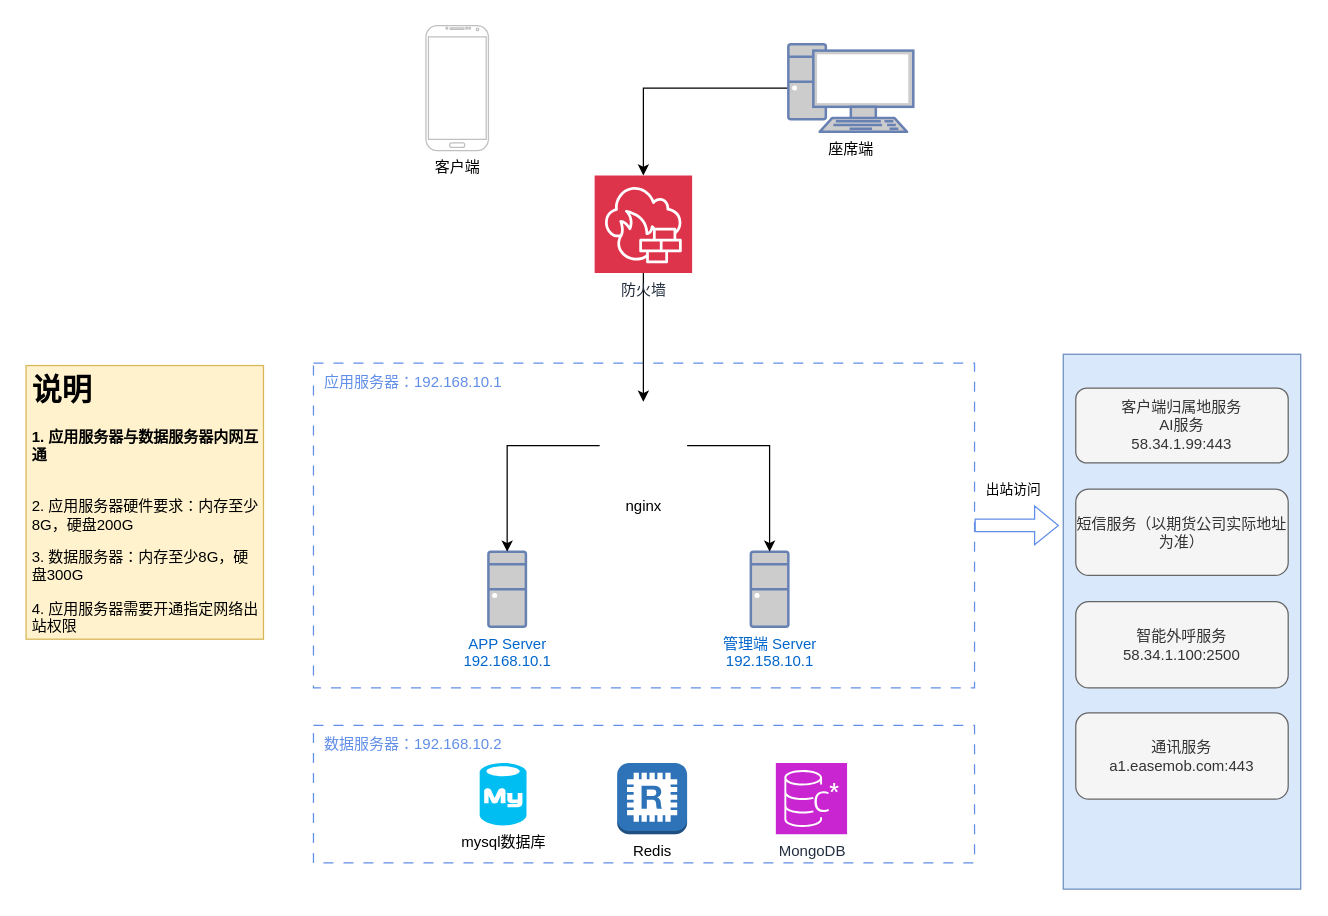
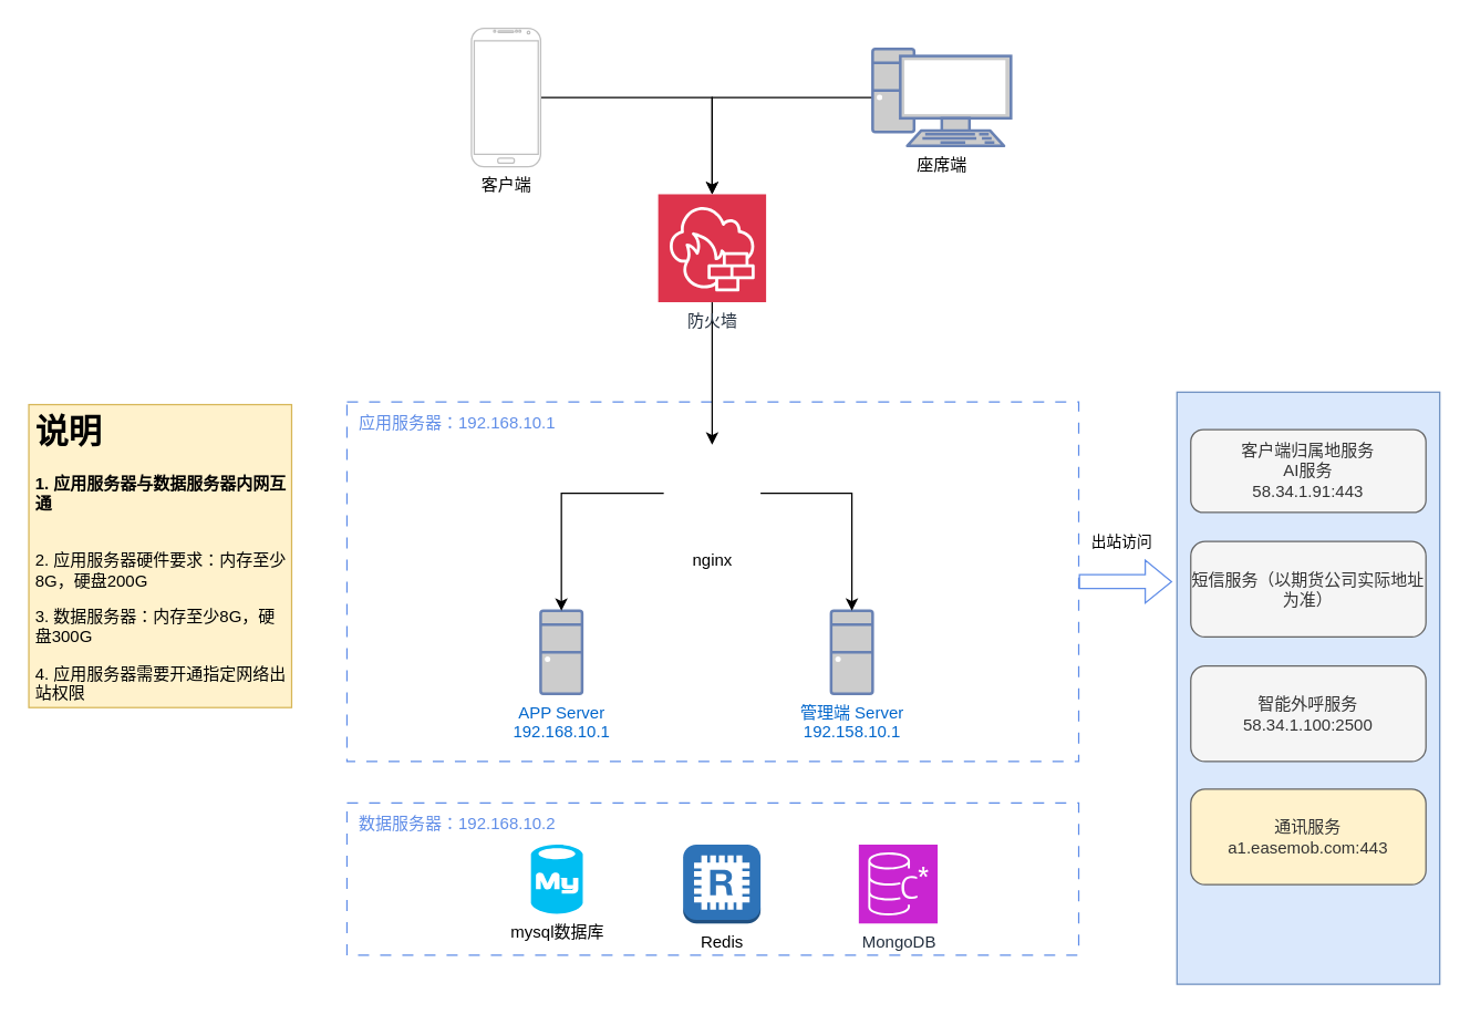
+ <mxCell id="2" style="edgeStyle=orthogonalEdgeStyle;rounded=0;orthogonalLoop=1;jettySize=auto;html=1;" edge="1" parent="1" source="3" target="9"><mxGeometry relative="1" as="geometry" /></mxCell>
- <mxCell id="24" value="客户端归属地服务&lt;br&gt;AI服务&lt;br&gt;58.34.1.99:443" style="rounded=1;whiteSpace=wrap;html=1;fillColor=#f5f5f5;strokeColor=#666666;fontColor=#333333;" vertex="1" parent="1"><mxGeometry x="860" y="310" width="170" height="60" as="geometry" /></mxCell>
+ <mxCell id="24" value="客户端归属地服务&lt;br&gt;AI服务&lt;br&gt;58.34.1.91:443" style="rounded=1;whiteSpace=wrap;html=1;fillColor=#f5f5f5;strokeColor=#666666;fontColor=#333333;" vertex="1" parent="1"><mxGeometry x="860" y="310" width="170" height="60" as="geometry" /></mxCell>
- <mxCell id="27" value="通讯服务&lt;br&gt;&lt;div data-docx-has-block-data=&quot;false&quot; data-page-id=&quot;GLyRdarG7onrMtxvGdgcHrfInHd&quot;&gt;&lt;div class=&quot;ace-line ace-line old-record-id-U1FUdpCsXoT3UgxNc9McnvPsnXc&quot; style=&quot;&quot;&gt;a1.easemob.com:443&lt;/div&gt;&lt;/div&gt;" style="rounded=1;whiteSpace=wrap;html=1;fillColor=#f5f5f5;strokeColor=#666666;fontColor=#333333;" vertex="1" parent="1"><mxGeometry x="860" y="570" width="170" height="69" as="geometry" /></mxCell>
+ <mxCell id="27" value="通讯服务&lt;br&gt;&lt;div data-docx-has-block-data=&quot;false&quot; data-page-id=&quot;GLyRdarG7onrMtxvGdgcHrfInHd&quot;&gt;&lt;div class=&quot;ace-line ace-line old-record-id-U1FUdpCsXoT3UgxNc9McnvPsnXc&quot; style=&quot;&quot;&gt;a1.easemob.com:443&lt;/div&gt;&lt;/div&gt;" style="rounded=1;whiteSpace=wrap;html=1;fillColor=#fff2cc;strokeColor=#666666;fontColor=#333333;" vertex="1" parent="1"><mxGeometry x="860" y="570" width="170" height="69" as="geometry" /></mxCell>
